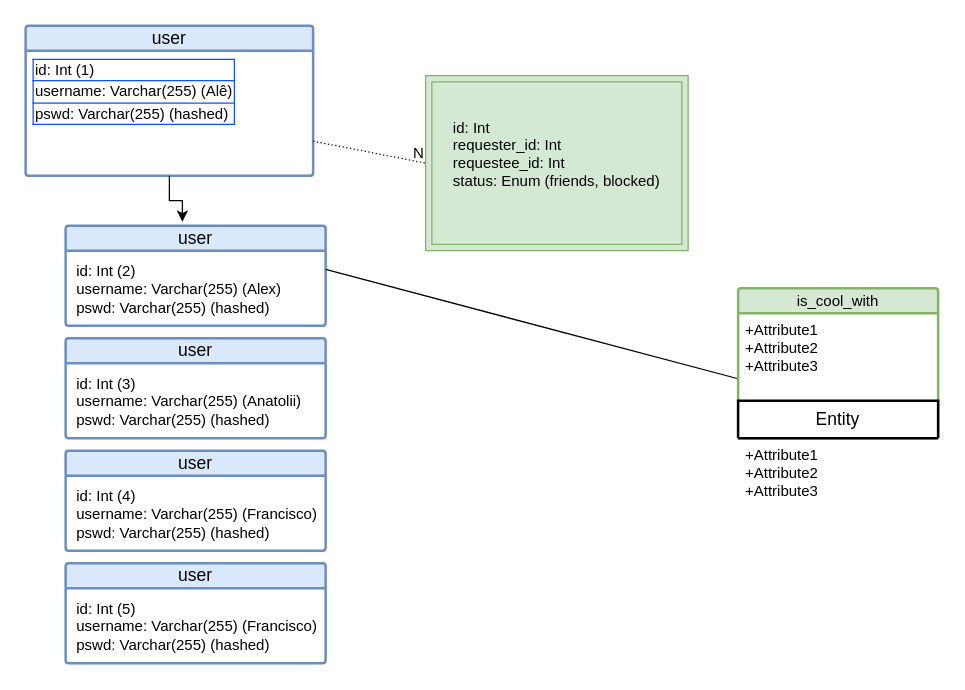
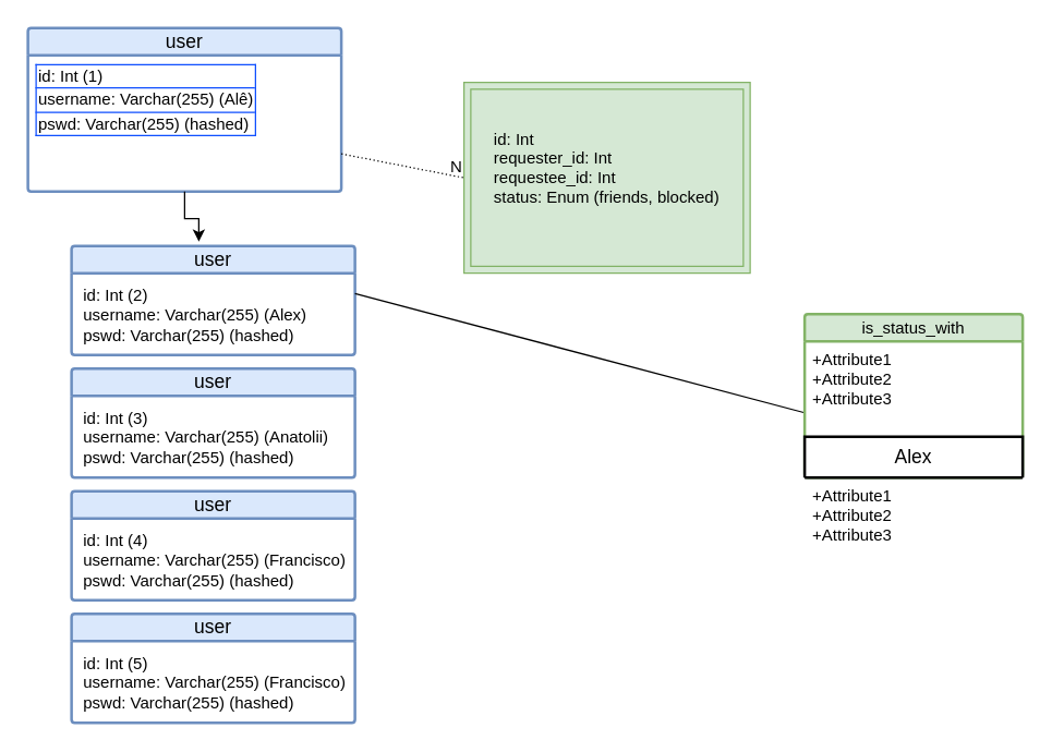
- <mxCell id="16" value="&lt;span style=&quot;font-size: 12px;&quot;&gt;is_cool_with&lt;/span&gt;" style="swimlane;childLayout=stackLayout;horizontal=1;startSize=20;horizontalStack=0;rounded=1;fontSize=14;fontStyle=0;strokeWidth=2;resizeParent=0;resizeLast=1;shadow=0;dashed=0;align=center;arcSize=4;whiteSpace=wrap;html=1;glass=0;fillColor=#d5e8d4;strokeColor=#82b366;" vertex="1" parent="1"><mxGeometry x="590" y="230" width="160" height="120" as="geometry" /></mxCell>
+ <mxCell id="16" value="&lt;span style=&quot;font-size: 12px;&quot;&gt;is_status_with&lt;/span&gt;" style="swimlane;childLayout=stackLayout;horizontal=1;startSize=20;horizontalStack=0;rounded=1;fontSize=14;fontStyle=0;strokeWidth=2;resizeParent=0;resizeLast=1;shadow=0;dashed=0;align=center;arcSize=4;whiteSpace=wrap;html=1;glass=0;fillColor=#d5e8d4;strokeColor=#82b366;" vertex="1" parent="1"><mxGeometry x="590" y="230" width="160" height="120" as="geometry" /></mxCell>
- <mxCell id="18" value="Entity" style="swimlane;childLayout=stackLayout;horizontal=1;startSize=50;horizontalStack=0;rounded=1;fontSize=14;fontStyle=0;strokeWidth=2;resizeParent=0;resizeLast=1;shadow=0;dashed=0;align=center;arcSize=4;whiteSpace=wrap;html=1;glass=0;" vertex="1" parent="16"><mxGeometry y="90" width="160" height="30" as="geometry" /></mxCell>
+ <mxCell id="18" value="Alex" style="swimlane;childLayout=stackLayout;horizontal=1;startSize=50;horizontalStack=0;rounded=1;fontSize=14;fontStyle=0;strokeWidth=2;resizeParent=0;resizeLast=1;shadow=0;dashed=0;align=center;arcSize=4;whiteSpace=wrap;html=1;glass=0;" vertex="1" parent="16"><mxGeometry y="90" width="160" height="30" as="geometry" /></mxCell>
